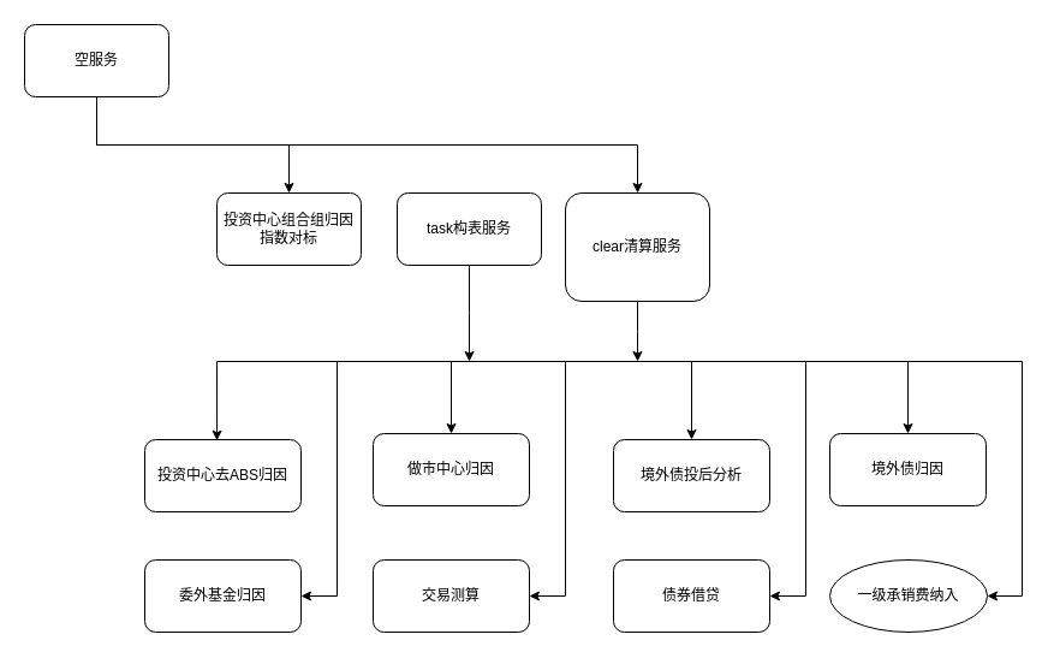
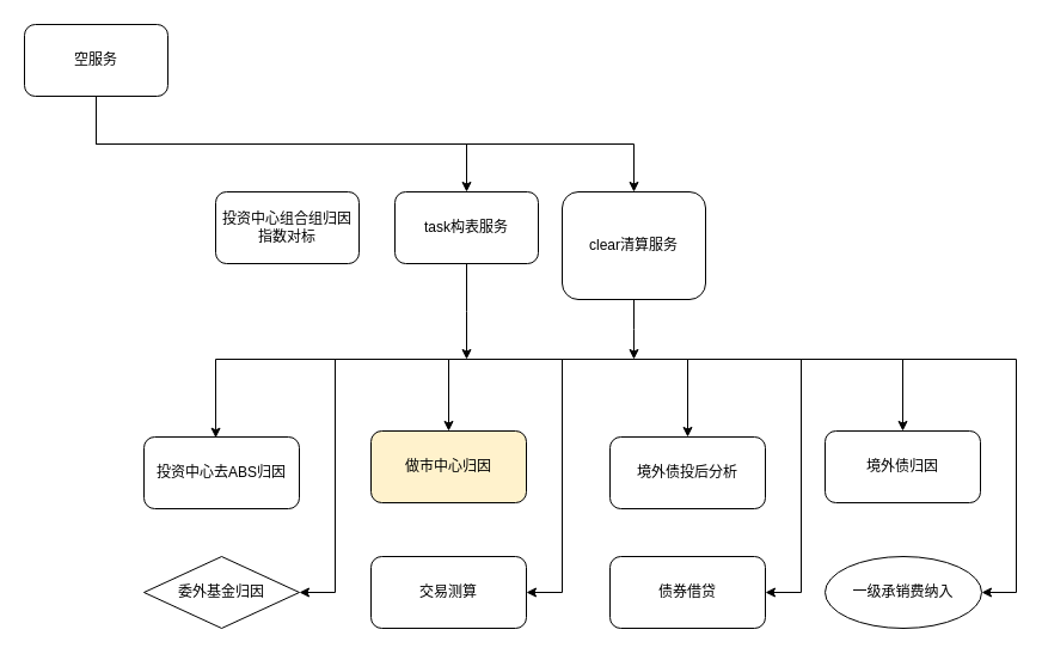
- <mxCell id="2" value="" style="edgeStyle=orthogonalEdgeStyle;rounded=0;orthogonalLoop=1;jettySize=auto;html=1;" edge="1" parent="1" source="5" target="6"><mxGeometry relative="1" as="geometry"><Array as="points"><mxPoint x="80" y="120" /><mxPoint x="240" y="120" /></Array></mxGeometry></mxCell>
+ <mxCell id="3" value="" style="edgeStyle=orthogonalEdgeStyle;rounded=0;orthogonalLoop=1;jettySize=auto;html=1;" edge="1" parent="1" source="5" target="8"><mxGeometry relative="1" as="geometry"><Array as="points"><mxPoint x="80" y="120" /><mxPoint x="390" y="120" /></Array></mxGeometry></mxCell>
- <mxCell id="12" value="做市中心归因" style="rounded=1;whiteSpace=wrap;html=1;" vertex="1" parent="1"><mxGeometry x="310" y="360" width="130" height="60" as="geometry" /></mxCell>
+ <mxCell id="12" value="做市中心归因" style="rounded=1;whiteSpace=wrap;html=1;fillColor=#fff2cc;" vertex="1" parent="1"><mxGeometry x="310" y="360" width="130" height="60" as="geometry" /></mxCell>
- <mxCell id="15" value="委外基金归因" style="rounded=1;whiteSpace=wrap;html=1;" vertex="1" parent="1"><mxGeometry x="120" y="465" width="130" height="60" as="geometry" /></mxCell>
+ <mxCell id="15" value="委外基金归因" style="rhombus;whiteSpace=wrap;html=1;" vertex="1" parent="1"><mxGeometry x="120" y="465" width="130" height="60" as="geometry" /></mxCell>
